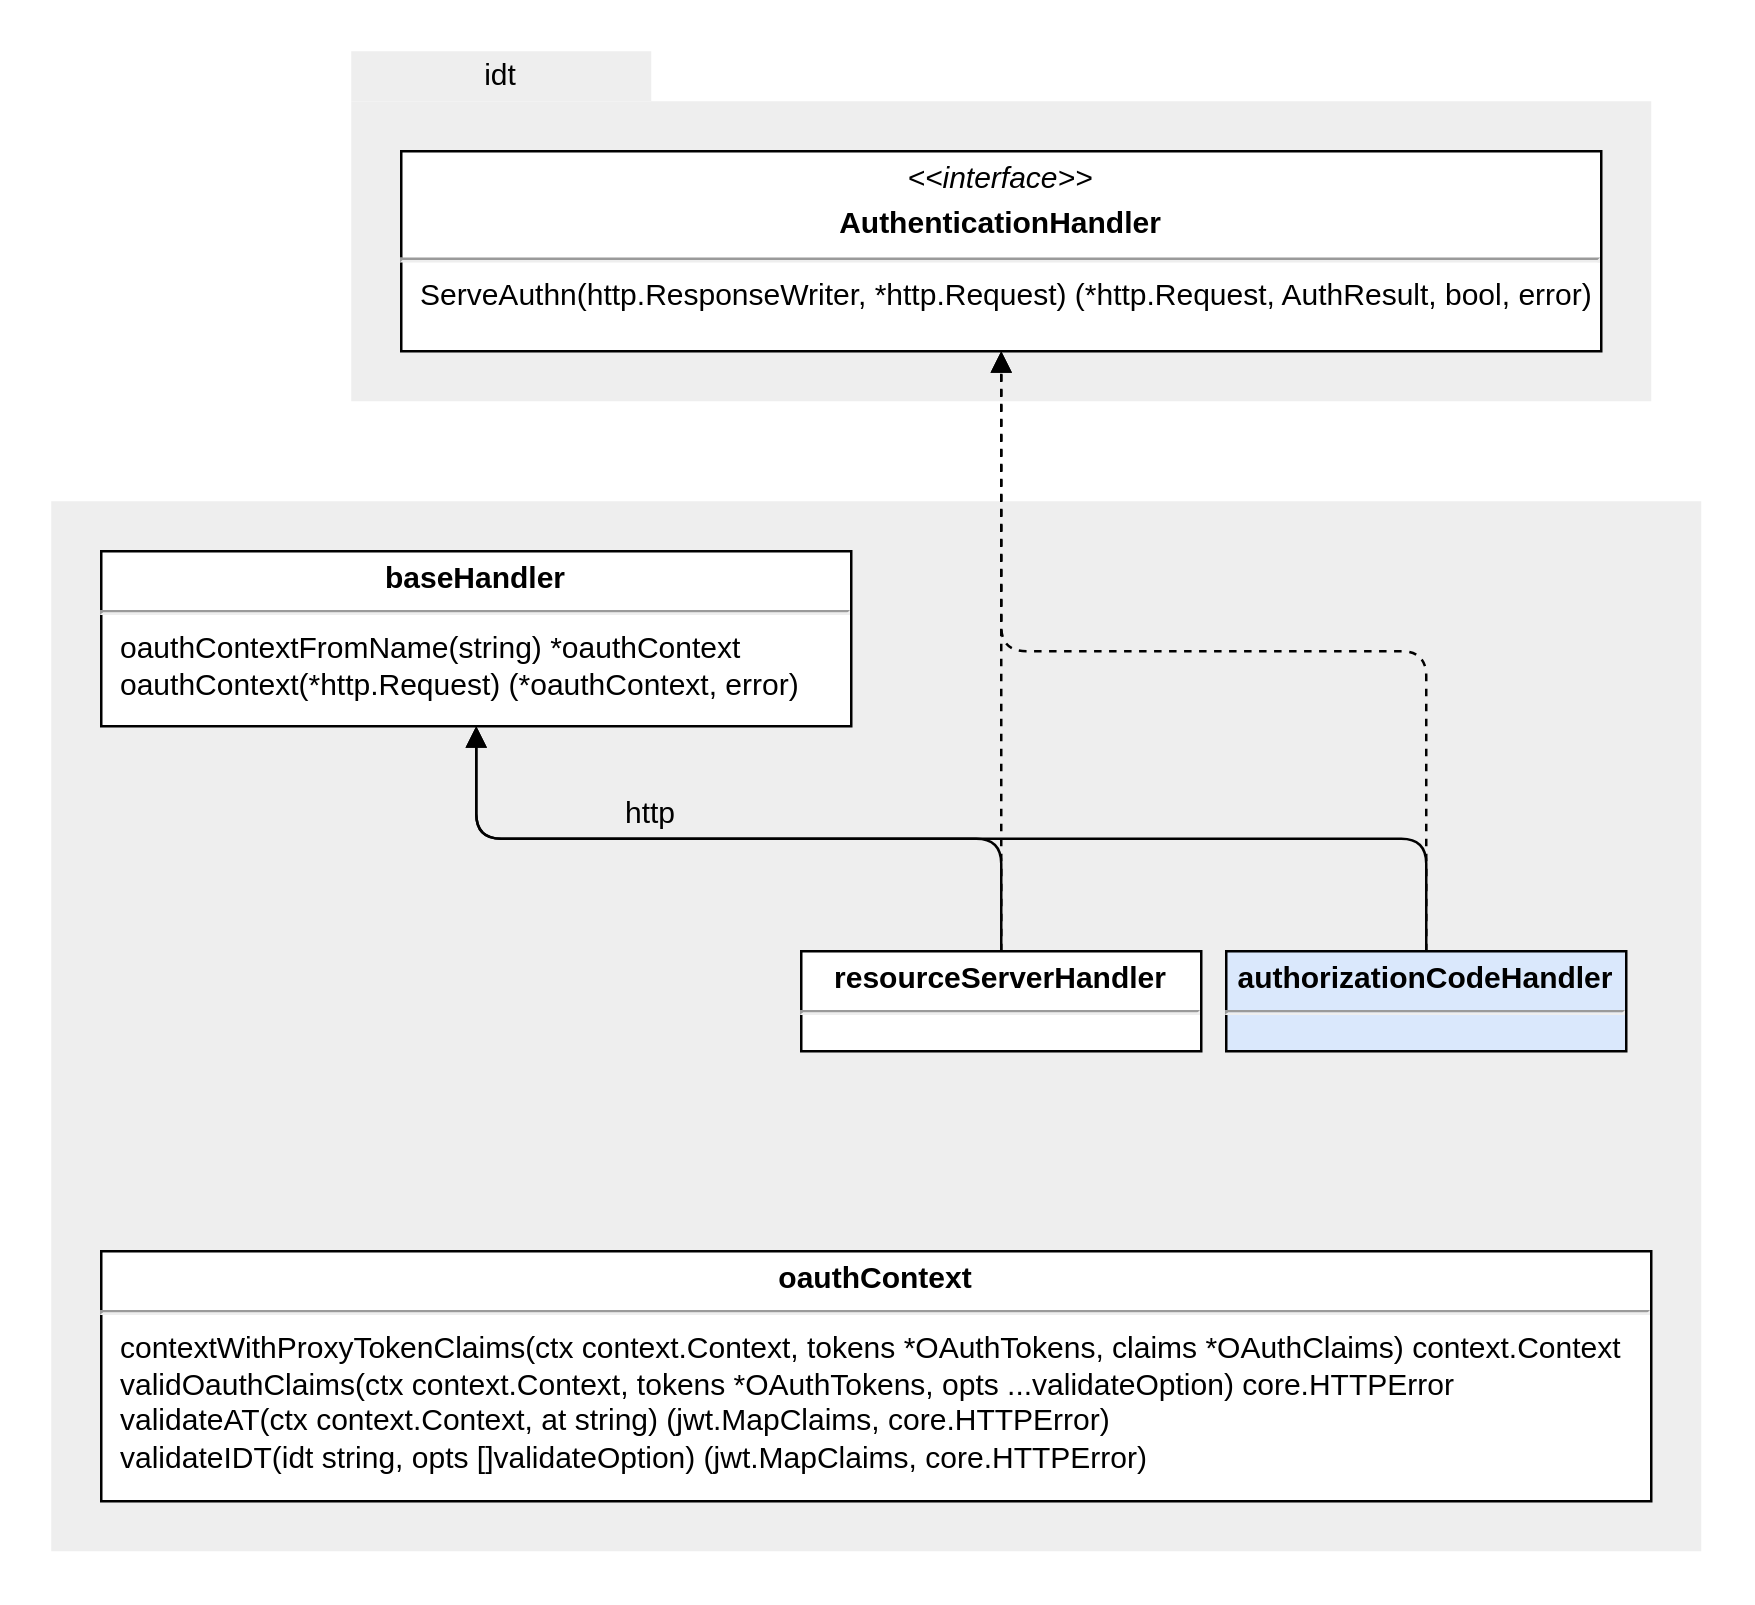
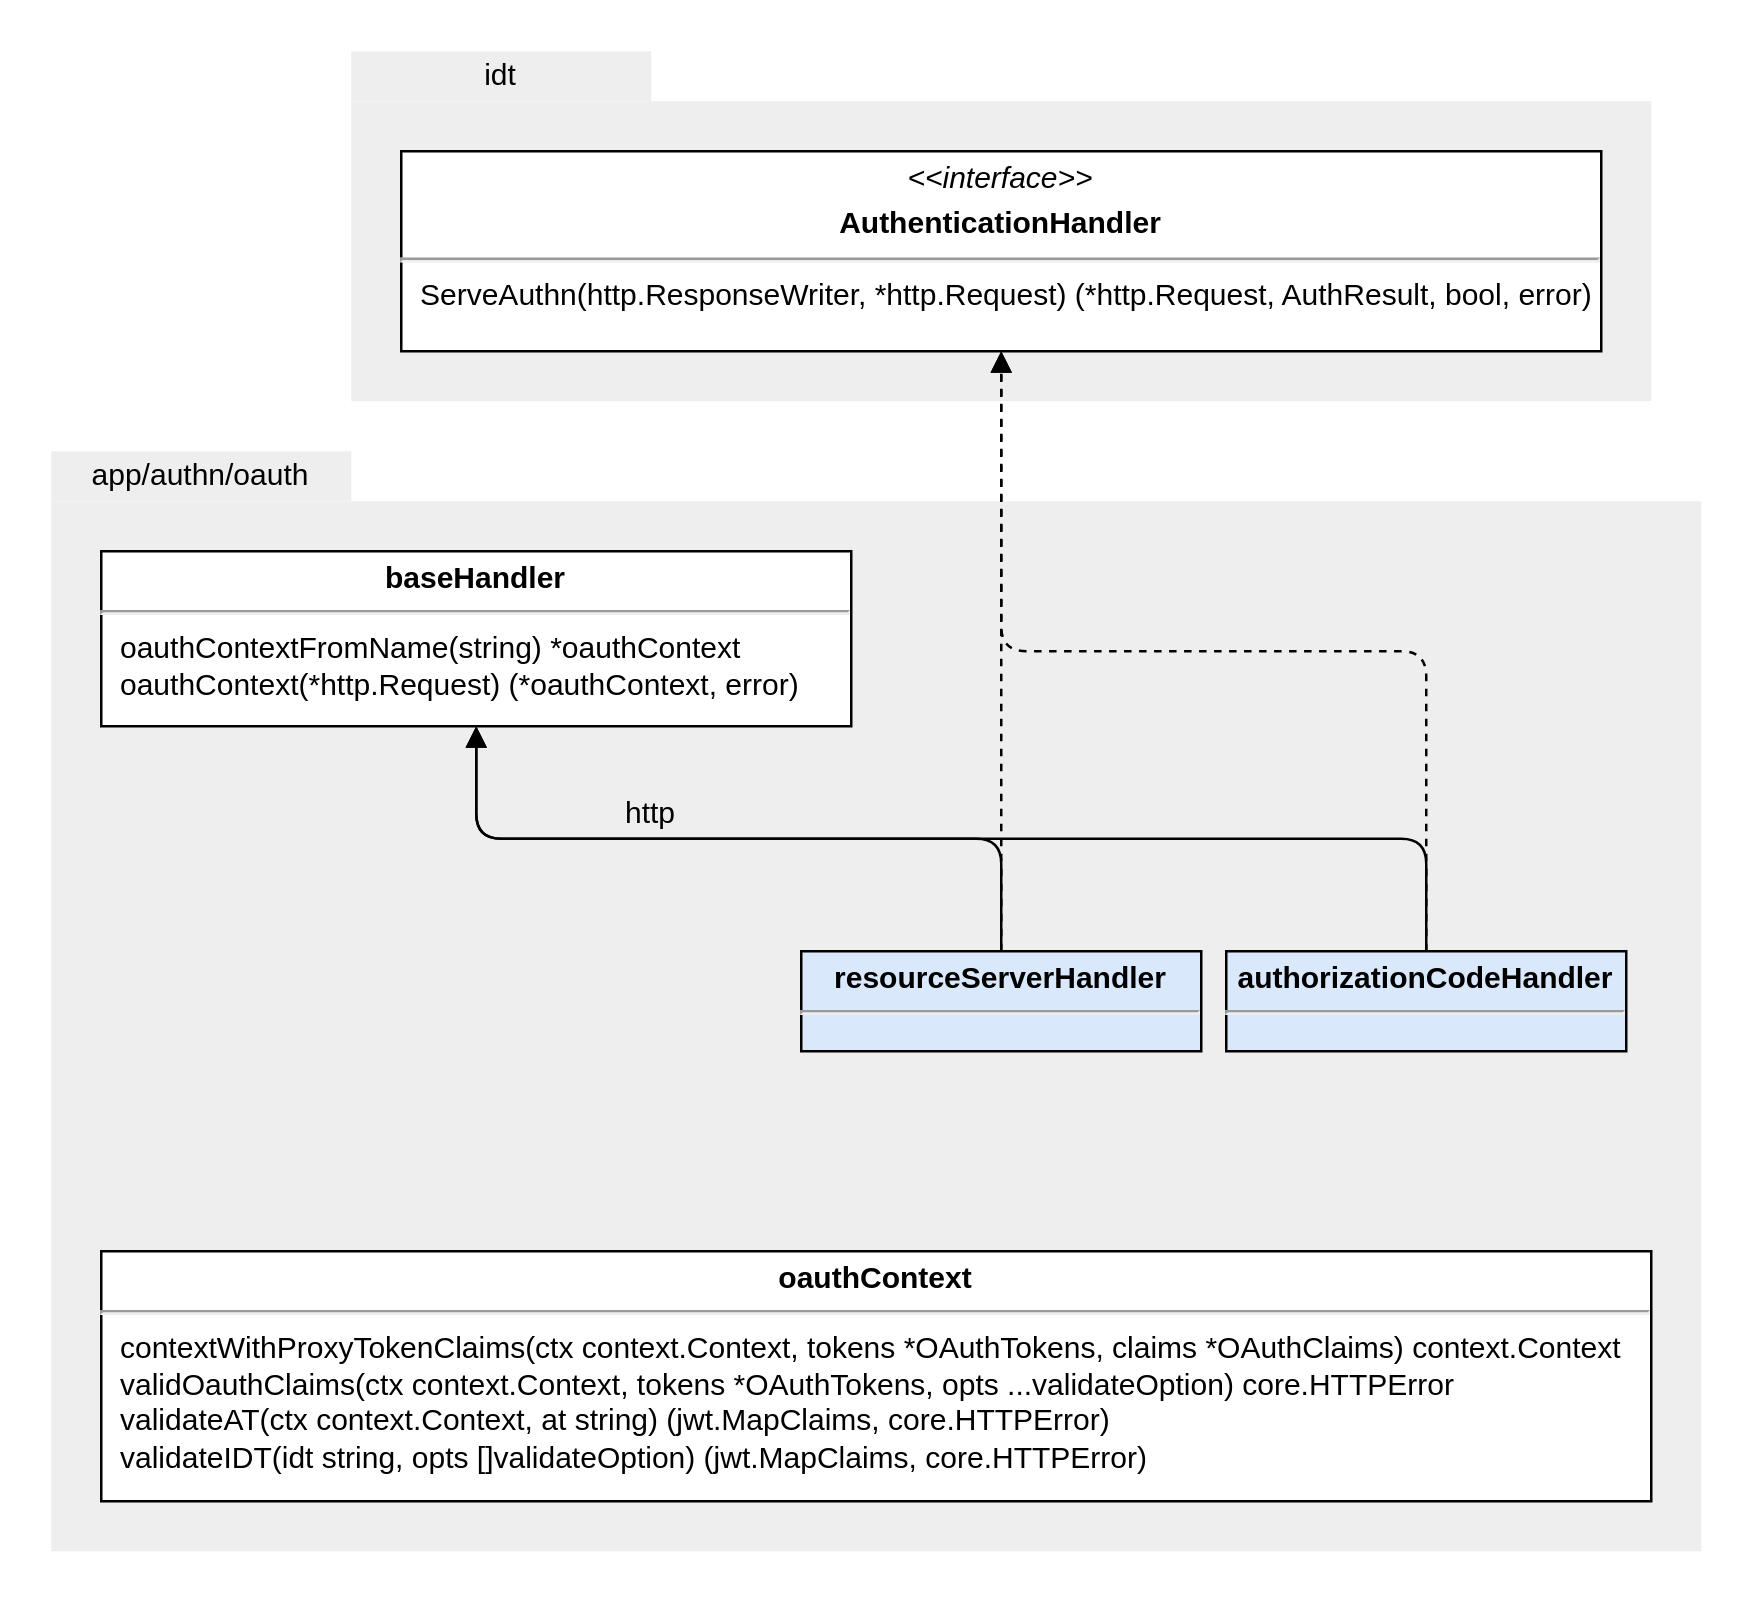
+ <mxCell id="15" value="app/authn/oauth" style="rounded=0;whiteSpace=wrap;html=1;fillColor=#eeeeee;fillStyle=auto;strokeColor=none;" vertex="1" parent="1"><mxGeometry x="20" y="180" width="120" height="20" as="geometry" /></mxCell>
- <mxCell id="9" value="&lt;p style=&quot;margin: 4px 0px 0px; text-align: center;&quot;&gt;&lt;b&gt;resourceServerHandler&lt;/b&gt;&lt;/p&gt;&lt;hr&gt;&lt;p style=&quot;border-color: var(--border-color); margin: 0px 0px 0px 8px;&quot;&gt;&lt;br&gt;&lt;/p&gt;" style="verticalAlign=top;align=left;overflow=fill;fontSize=12;fontFamily=Helvetica;html=1;" vertex="1" parent="1"><mxGeometry x="320" y="380" width="160" height="40" as="geometry" /></mxCell>
+ <mxCell id="9" value="&lt;p style=&quot;margin: 4px 0px 0px; text-align: center;&quot;&gt;&lt;b&gt;resourceServerHandler&lt;/b&gt;&lt;/p&gt;&lt;hr&gt;&lt;p style=&quot;border-color: var(--border-color); margin: 0px 0px 0px 8px;&quot;&gt;&lt;br&gt;&lt;/p&gt;" style="verticalAlign=top;align=left;overflow=fill;fontSize=12;fontFamily=Helvetica;html=1;fillColor=#dae8fc;" vertex="1" parent="1"><mxGeometry x="320" y="380" width="160" height="40" as="geometry" /></mxCell>
